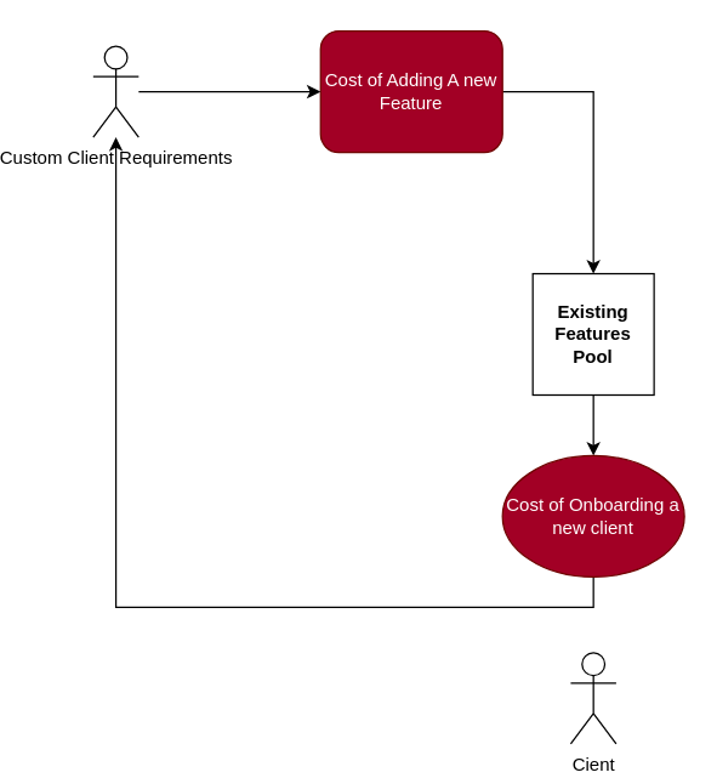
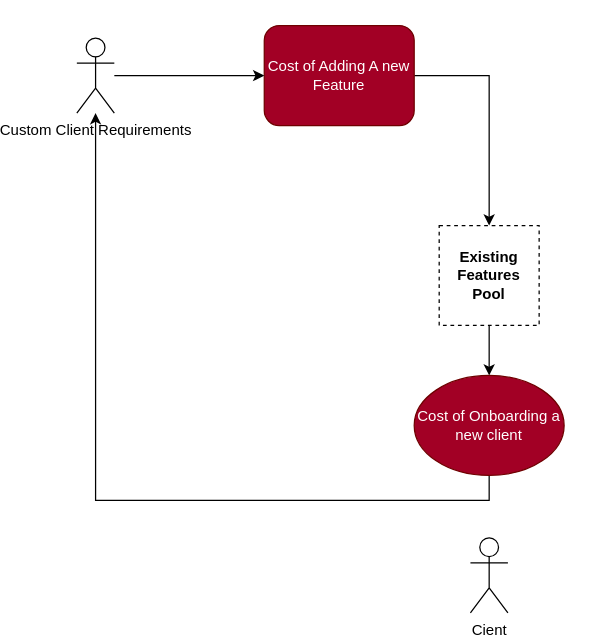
- <mxCell id="3" value="Existing Features Pool" style="whiteSpace=wrap;html=1;aspect=fixed;fontStyle=1" parent="1" vertex="1"><mxGeometry x="310" y="180" width="80" height="80" as="geometry" /></mxCell>
+ <mxCell id="3" value="Existing Features Pool" style="whiteSpace=wrap;html=1;aspect=fixed;fontStyle=1;dashed=1;" parent="1" vertex="1"><mxGeometry x="310" y="180" width="80" height="80" as="geometry" /></mxCell>
